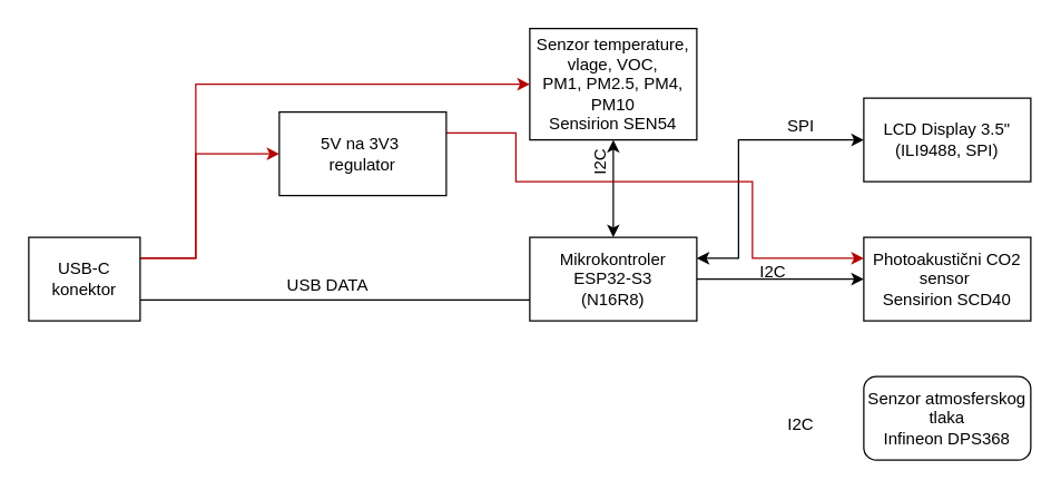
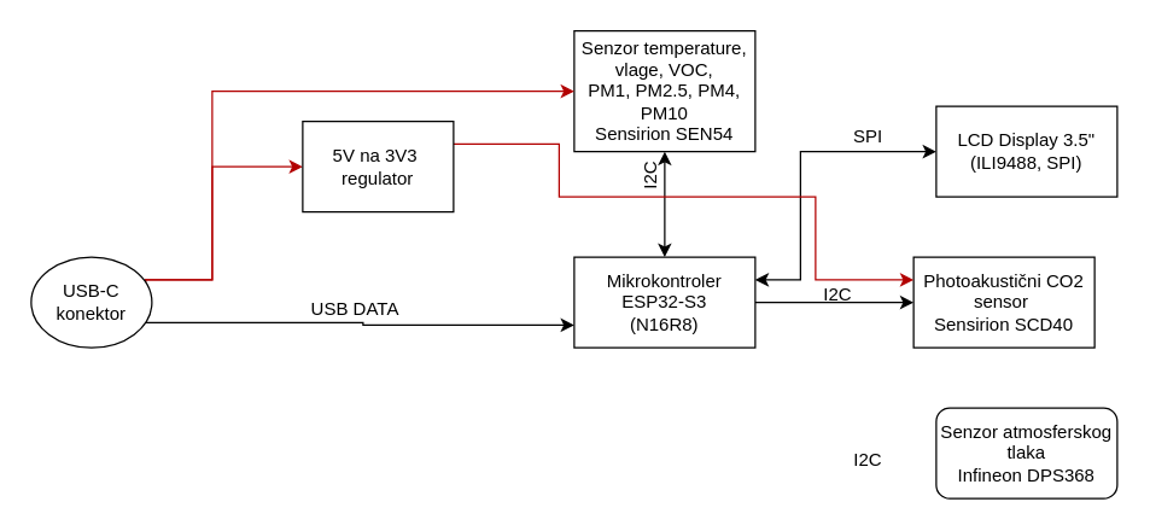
- <mxCell id="19" value="5V na 3V3&amp;nbsp;&lt;div&gt;regulator&lt;/div&gt;" style="rounded=0;whiteSpace=wrap;html=1;" vertex="1" parent="1"><mxGeometry x="200" y="80" width="120" height="60" as="geometry" /></mxCell>
+ <mxCell id="19" value="5V na 3V3&amp;nbsp;&lt;div&gt;regulator&lt;/div&gt;" style="rounded=0;whiteSpace=wrap;html=1;" vertex="1" parent="1"><mxGeometry x="200" y="80" width="100" height="60" as="geometry" /></mxCell>
- <mxCell id="13" value="USB-C&lt;div&gt;konektor&lt;/div&gt;" style="rounded=0;whiteSpace=wrap;html=1;" vertex="1" parent="1"><mxGeometry x="20" y="170" width="80" height="60" as="geometry" /></mxCell>
+ <mxCell id="13" value="USB-C&lt;div&gt;konektor&lt;/div&gt;" style="ellipse;whiteSpace=wrap;html=1;" vertex="1" parent="1"><mxGeometry x="20" y="170" width="80" height="60" as="geometry" /></mxCell>
- <mxCell id="9" value="&lt;div&gt;Photoakustični CO2 sensor&amp;nbsp;&lt;/div&gt;&lt;div&gt;&lt;span style=&quot;background-color: initial;&quot;&gt;Sensirion SCD40&lt;/span&gt;&lt;/div&gt;" style="rounded=0;whiteSpace=wrap;html=1;" parent="1" vertex="1"><mxGeometry x="620" y="170" width="120" height="60" as="geometry" /></mxCell>
+ <mxCell id="9" value="&lt;div&gt;Photoakustični CO2 sensor&amp;nbsp;&lt;/div&gt;&lt;div&gt;&lt;span style=&quot;background-color: initial;&quot;&gt;Sensirion SCD40&lt;/span&gt;&lt;/div&gt;" style="rounded=0;whiteSpace=wrap;html=1;" parent="1" vertex="1"><mxGeometry x="605" y="170" width="120" height="60" as="geometry" /></mxCell>
- <mxCell id="11" style="edgeStyle=orthogonalEdgeStyle;rounded=0;orthogonalLoop=1;jettySize=auto;html=1;exitX=1;exitY=0.75;exitDx=0;exitDy=0;entryX=0;entryY=0.75;entryDx=0;entryDy=0;endArrow=none;" edge="1" parent="1" source="13" target="4"><mxGeometry relative="1" as="geometry" /></mxCell>
+ <mxCell id="11" style="edgeStyle=orthogonalEdgeStyle;rounded=0;orthogonalLoop=1;jettySize=auto;html=1;exitX=1;exitY=0.75;exitDx=0;exitDy=0;entryX=0;entryY=0.75;entryDx=0;entryDy=0;" edge="1" parent="1" source="13" target="4"><mxGeometry relative="1" as="geometry" /></mxCell>
